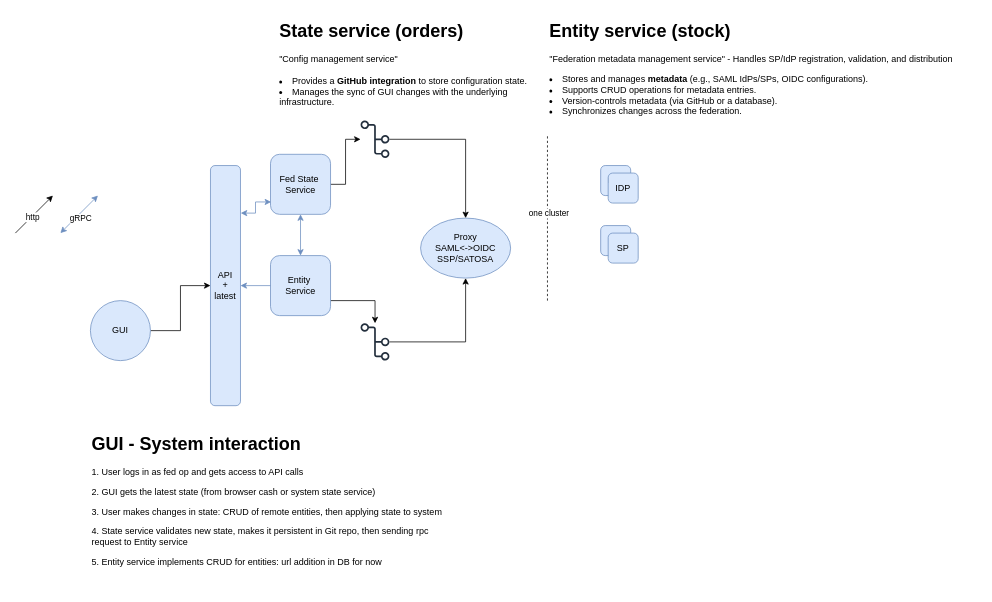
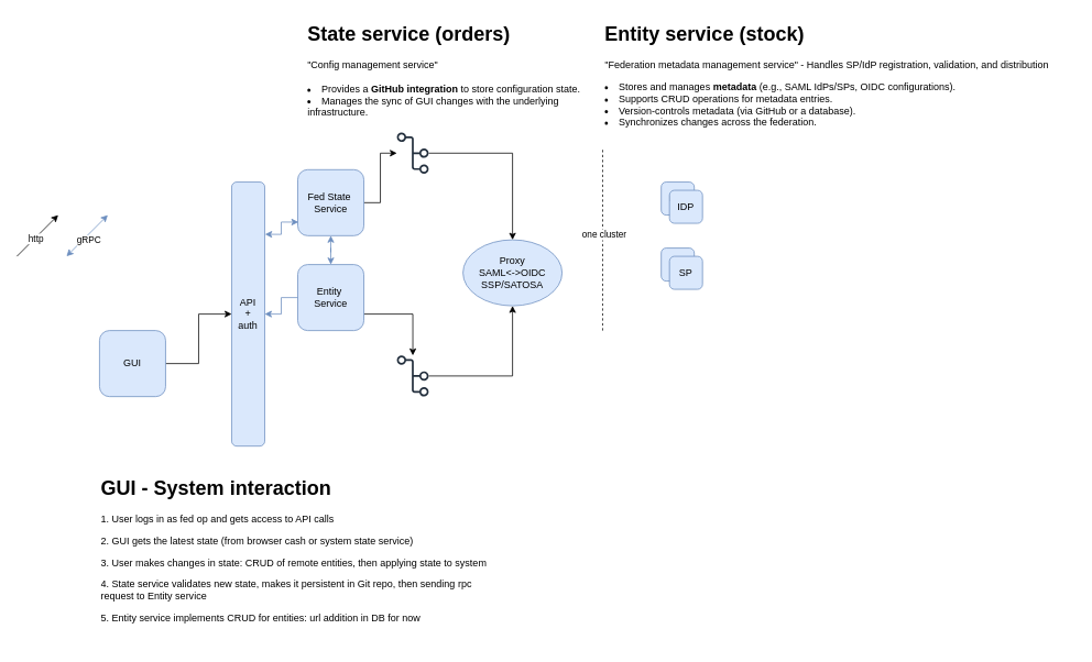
- <mxCell id="8" value="API&lt;div&gt;+&lt;br&gt;latest&lt;/div&gt;" style="rounded=1;whiteSpace=wrap;html=1;fillColor=#dae8fc;strokeColor=#6c8ebf;" vertex="1" parent="1"><mxGeometry x="280" y="220" width="40" height="320" as="geometry" /></mxCell>
+ <mxCell id="8" value="API&lt;div&gt;+&lt;br&gt;auth&lt;/div&gt;" style="rounded=1;whiteSpace=wrap;html=1;fillColor=#dae8fc;strokeColor=#6c8ebf;" vertex="1" parent="1"><mxGeometry x="280" y="220" width="40" height="320" as="geometry" /></mxCell>
- <mxCell id="6" value="Entity&amp;nbsp;&lt;div&gt;Service&lt;/div&gt;" style="rounded=1;whiteSpace=wrap;html=1;fillColor=#dae8fc;strokeColor=#6c8ebf;" vertex="1" parent="1"><mxGeometry x="360" y="340" width="80" height="80" as="geometry" /></mxCell>
+ <mxCell id="6" value="Entity&amp;nbsp;&lt;div&gt;Service&lt;/div&gt;" style="rounded=1;whiteSpace=wrap;html=1;fillColor=#dae8fc;strokeColor=#6c8ebf;" vertex="1" parent="1"><mxGeometry x="360" y="320" width="80" height="80" as="geometry" /></mxCell>
- <mxCell id="4" value="GUI" style="ellipse;whiteSpace=wrap;html=1;fillColor=#dae8fc;strokeColor=#6c8ebf;" vertex="1" parent="1"><mxGeometry x="120" y="400" width="80" height="80" as="geometry" /></mxCell>
+ <mxCell id="4" value="GUI" style="rounded=1;whiteSpace=wrap;html=1;fillColor=#dae8fc;strokeColor=#6c8ebf;" vertex="1" parent="1"><mxGeometry x="120" y="400" width="80" height="80" as="geometry" /></mxCell>
